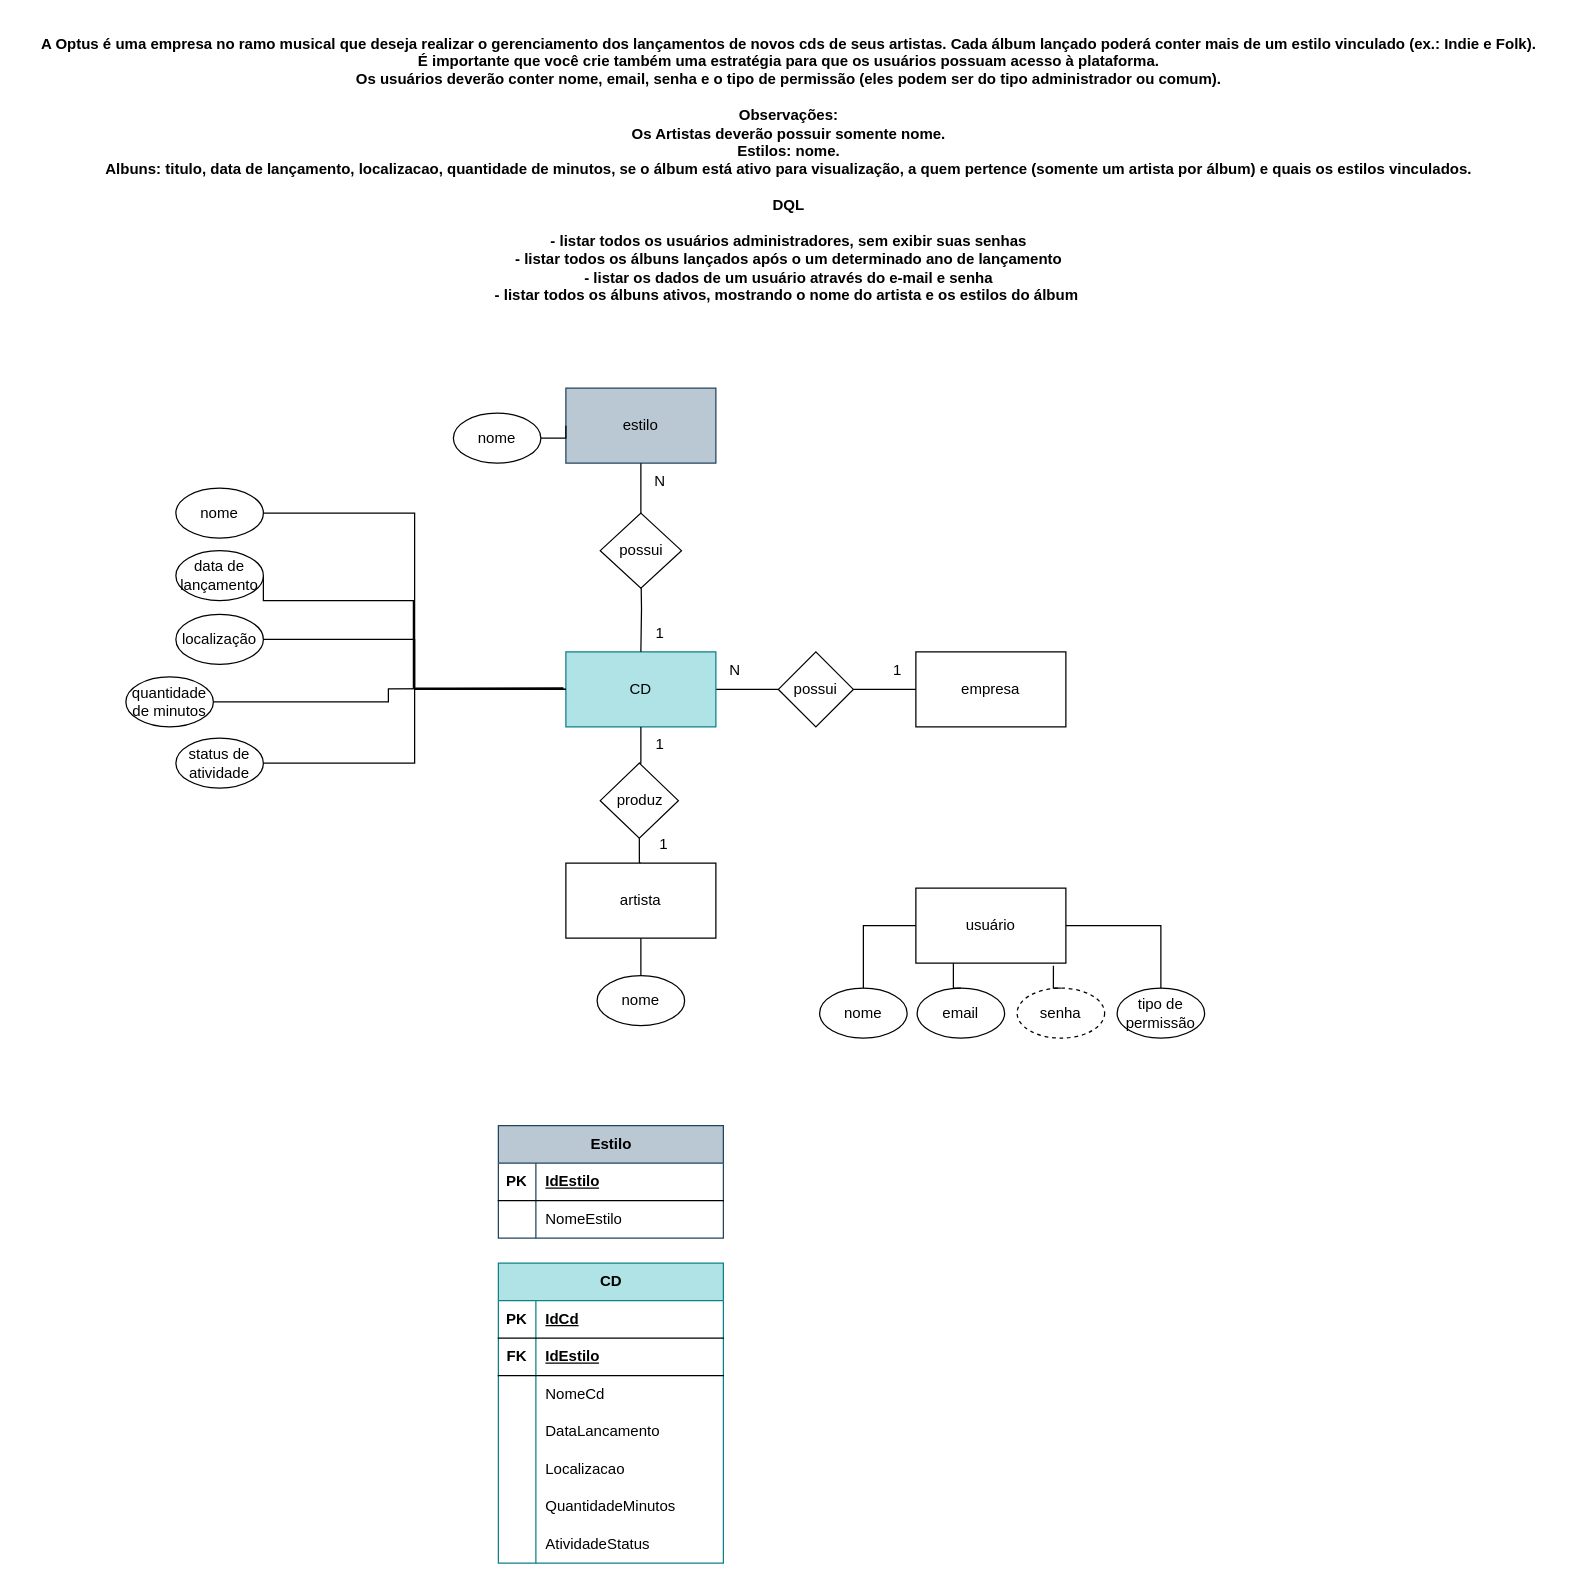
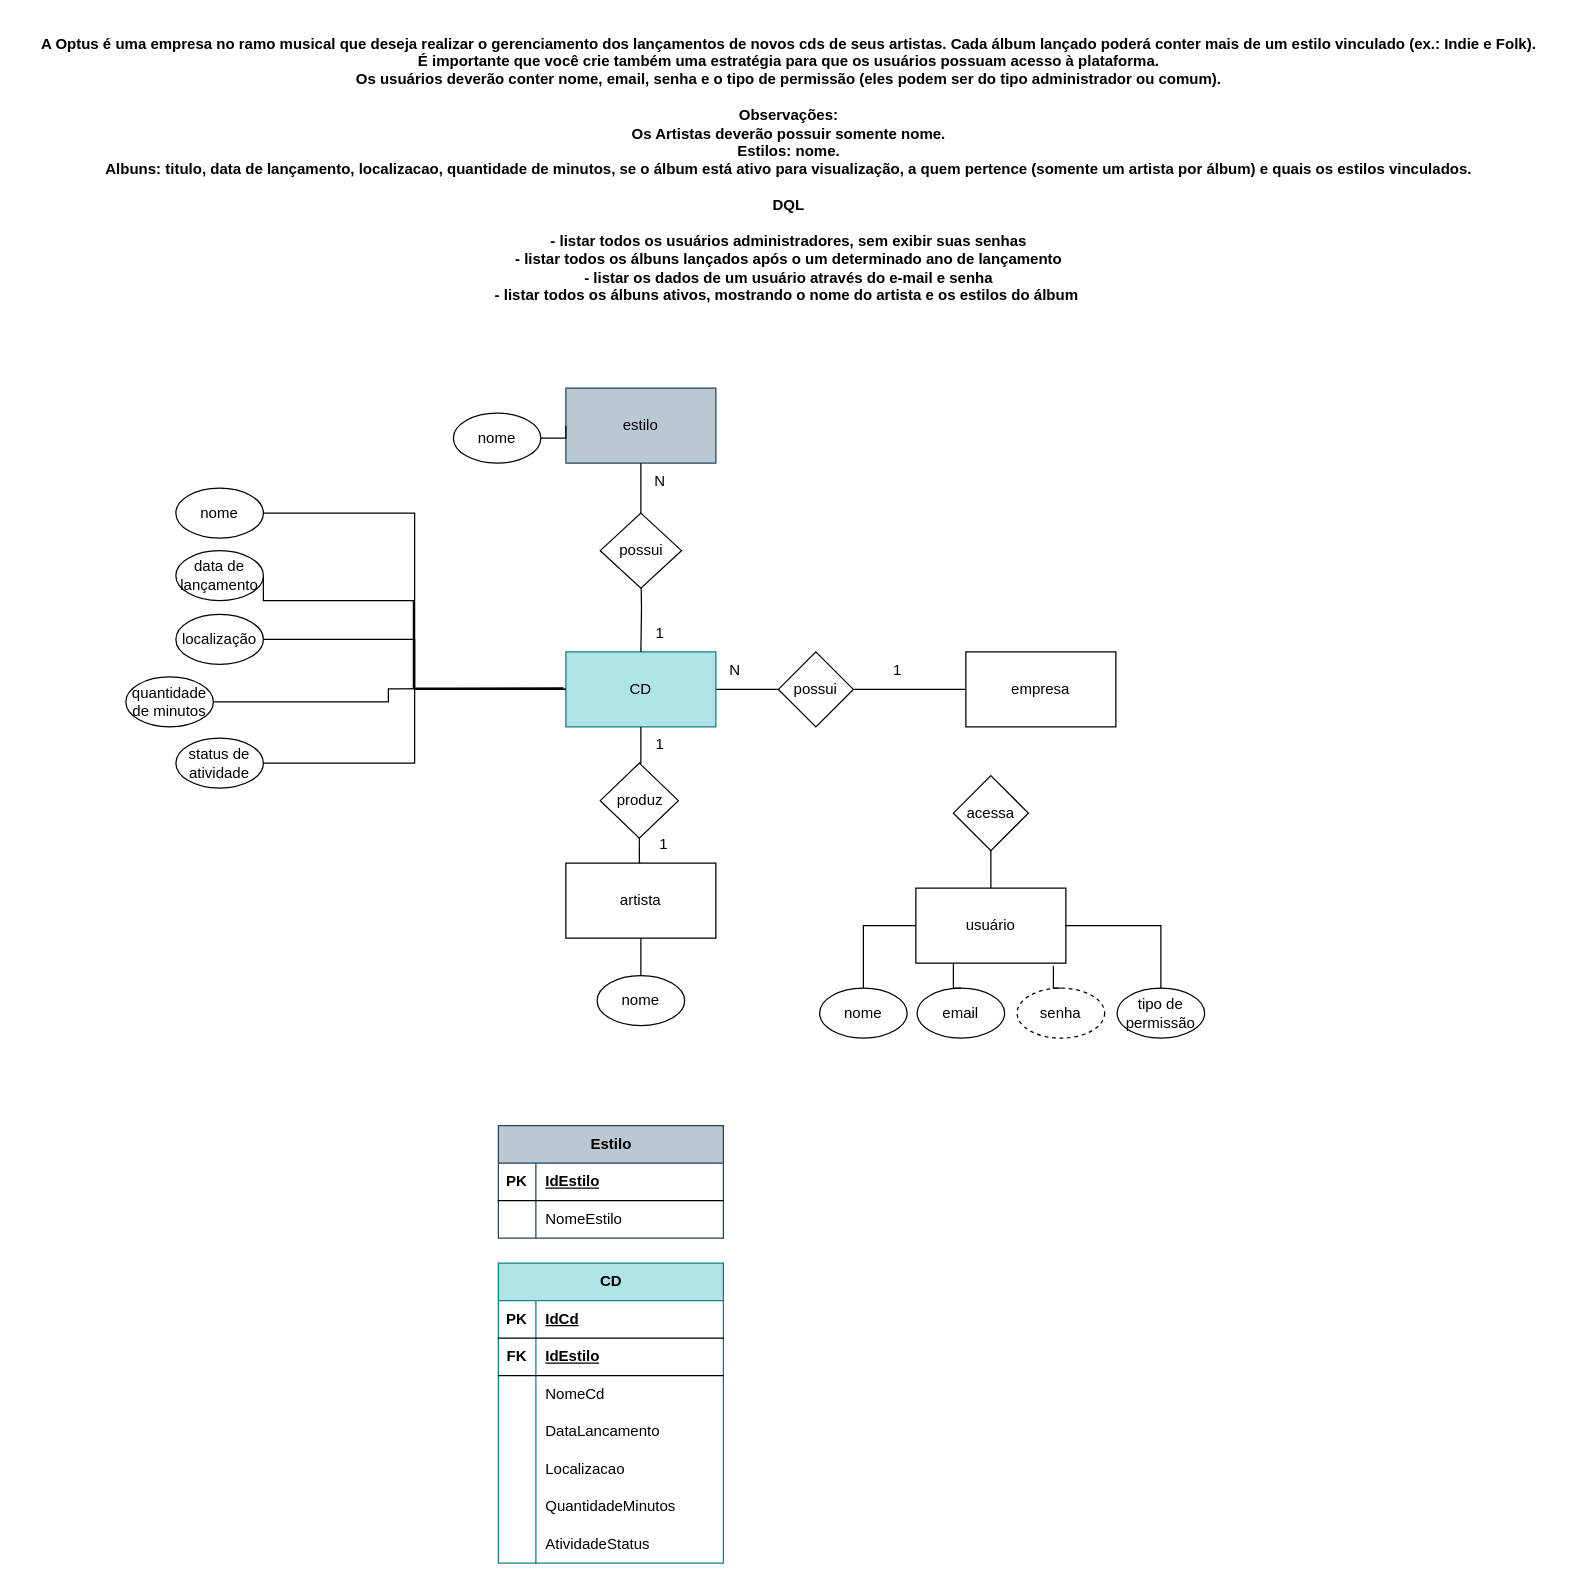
- <mxCell id="3" value="empresa" style="rounded=0;whiteSpace=wrap;html=1;" parent="1" vertex="1"><mxGeometry x="732" y="521" width="120" height="60" as="geometry" /></mxCell>
+ <mxCell id="3" value="empresa" style="rounded=0;whiteSpace=wrap;html=1;" parent="1" vertex="1"><mxGeometry x="772" y="521" width="120" height="60" as="geometry" /></mxCell>
+ <mxCell id="14" value="acessa" style="rhombus;whiteSpace=wrap;html=1;" parent="1" vertex="1"><mxGeometry x="762" y="620" width="60" height="60" as="geometry" /></mxCell>
+ <mxCell id="15" style="edgeStyle=orthogonalEdgeStyle;rounded=0;orthogonalLoop=1;jettySize=auto;html=1;exitX=0.5;exitY=0;exitDx=0;exitDy=0;entryX=0.5;entryY=1;entryDx=0;entryDy=0;endArrow=none;endFill=0;" parent="1" source="16" target="14" edge="1"><mxGeometry relative="1" as="geometry" /></mxCell>
